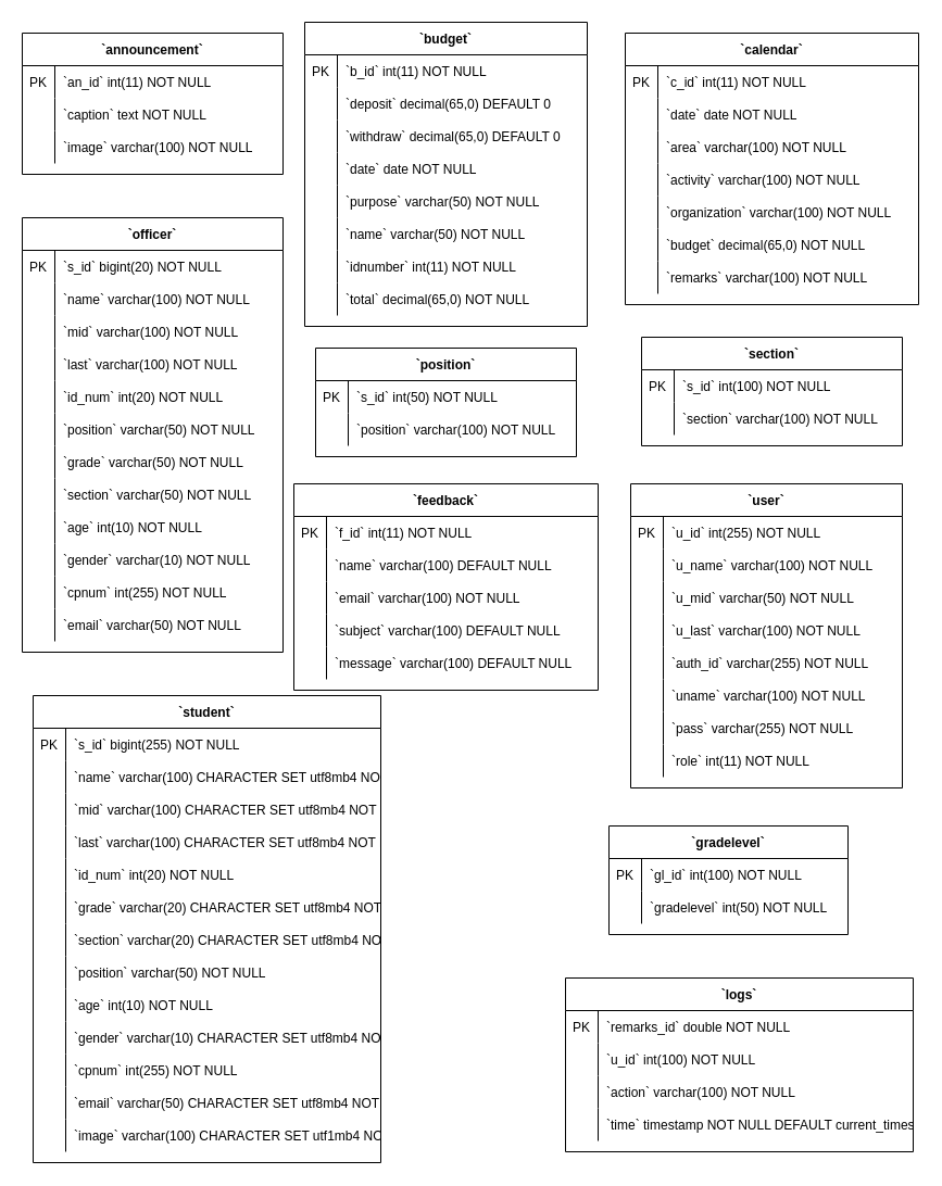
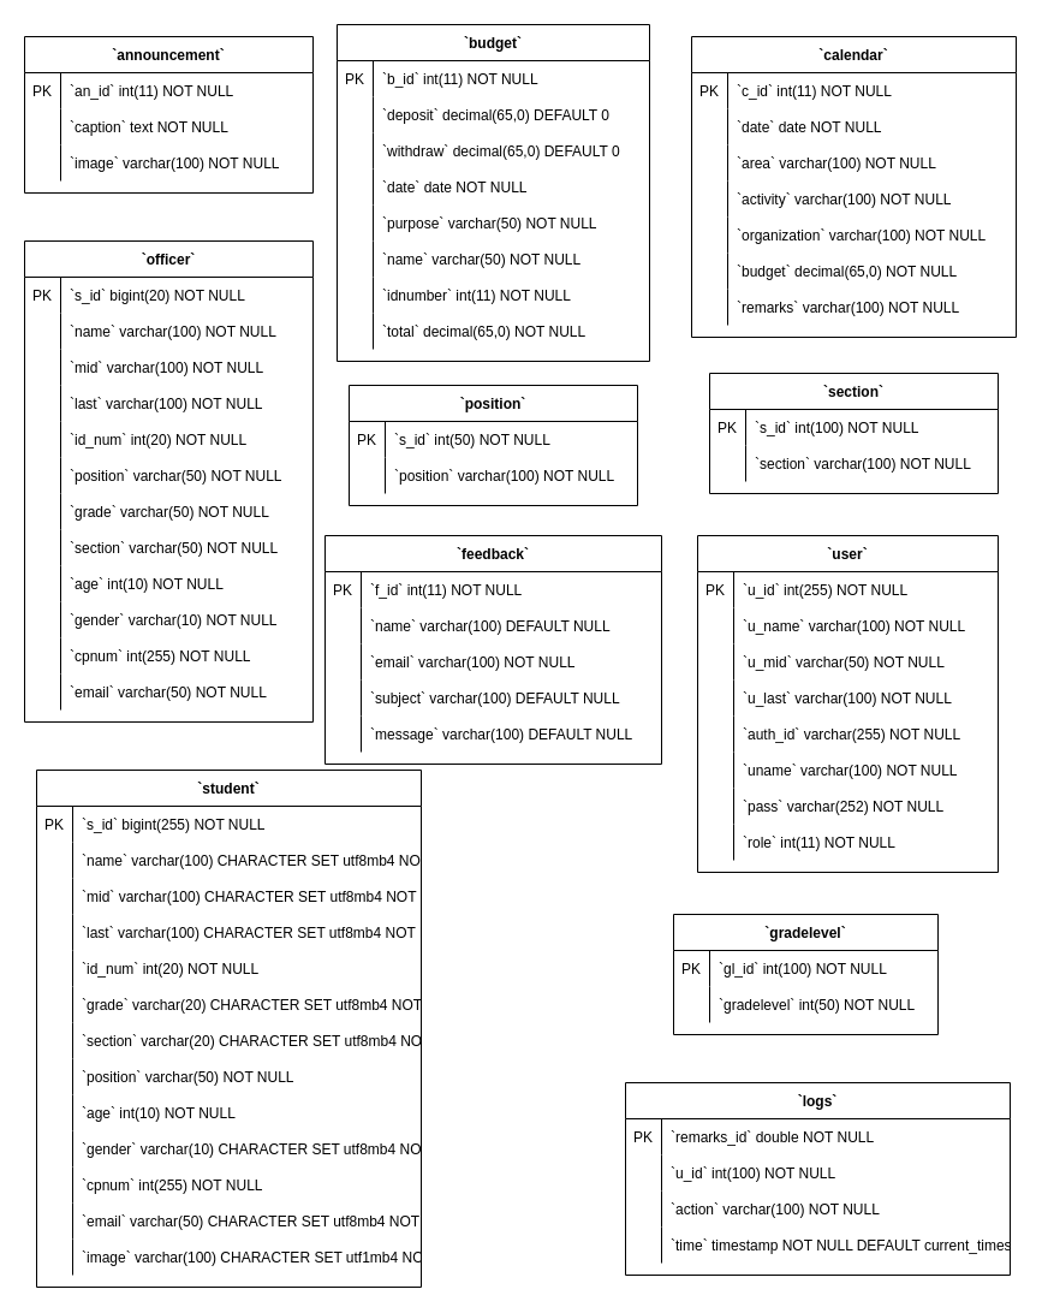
- <mxCell id="207" value="`pass` varchar(255) NOT NULL" style="shape=partialRectangle;overflow=hidden;connectable=0;fillColor=none;align=left;top=0;left=0;bottom=0;right=0;spacingLeft=6;" vertex="1" parent="205"><mxGeometry x="30" width="220" height="30" as="geometry"><mxRectangle width="220" height="30" as="alternateBounds" /></mxGeometry></mxCell>
+ <mxCell id="207" value="`pass` varchar(252) NOT NULL" style="shape=partialRectangle;overflow=hidden;connectable=0;fillColor=none;align=left;top=0;left=0;bottom=0;right=0;spacingLeft=6;" vertex="1" parent="205"><mxGeometry x="30" width="220" height="30" as="geometry"><mxRectangle width="220" height="30" as="alternateBounds" /></mxGeometry></mxCell>
